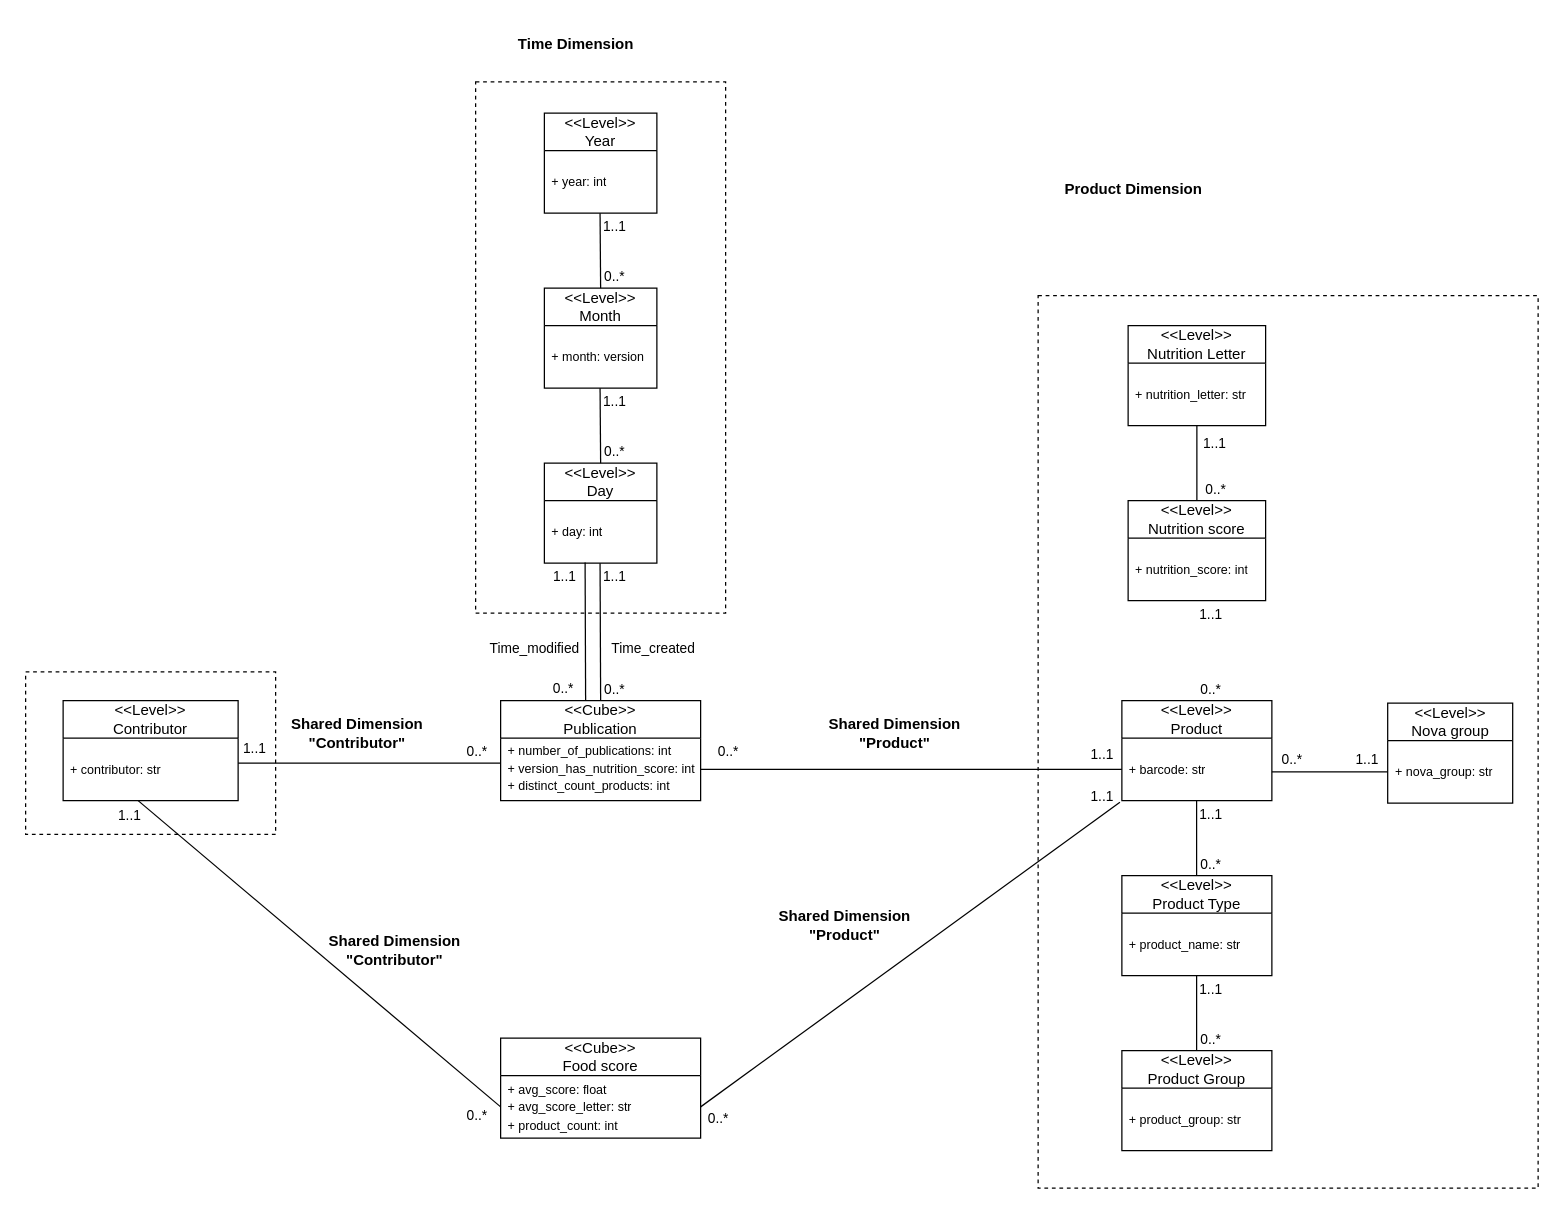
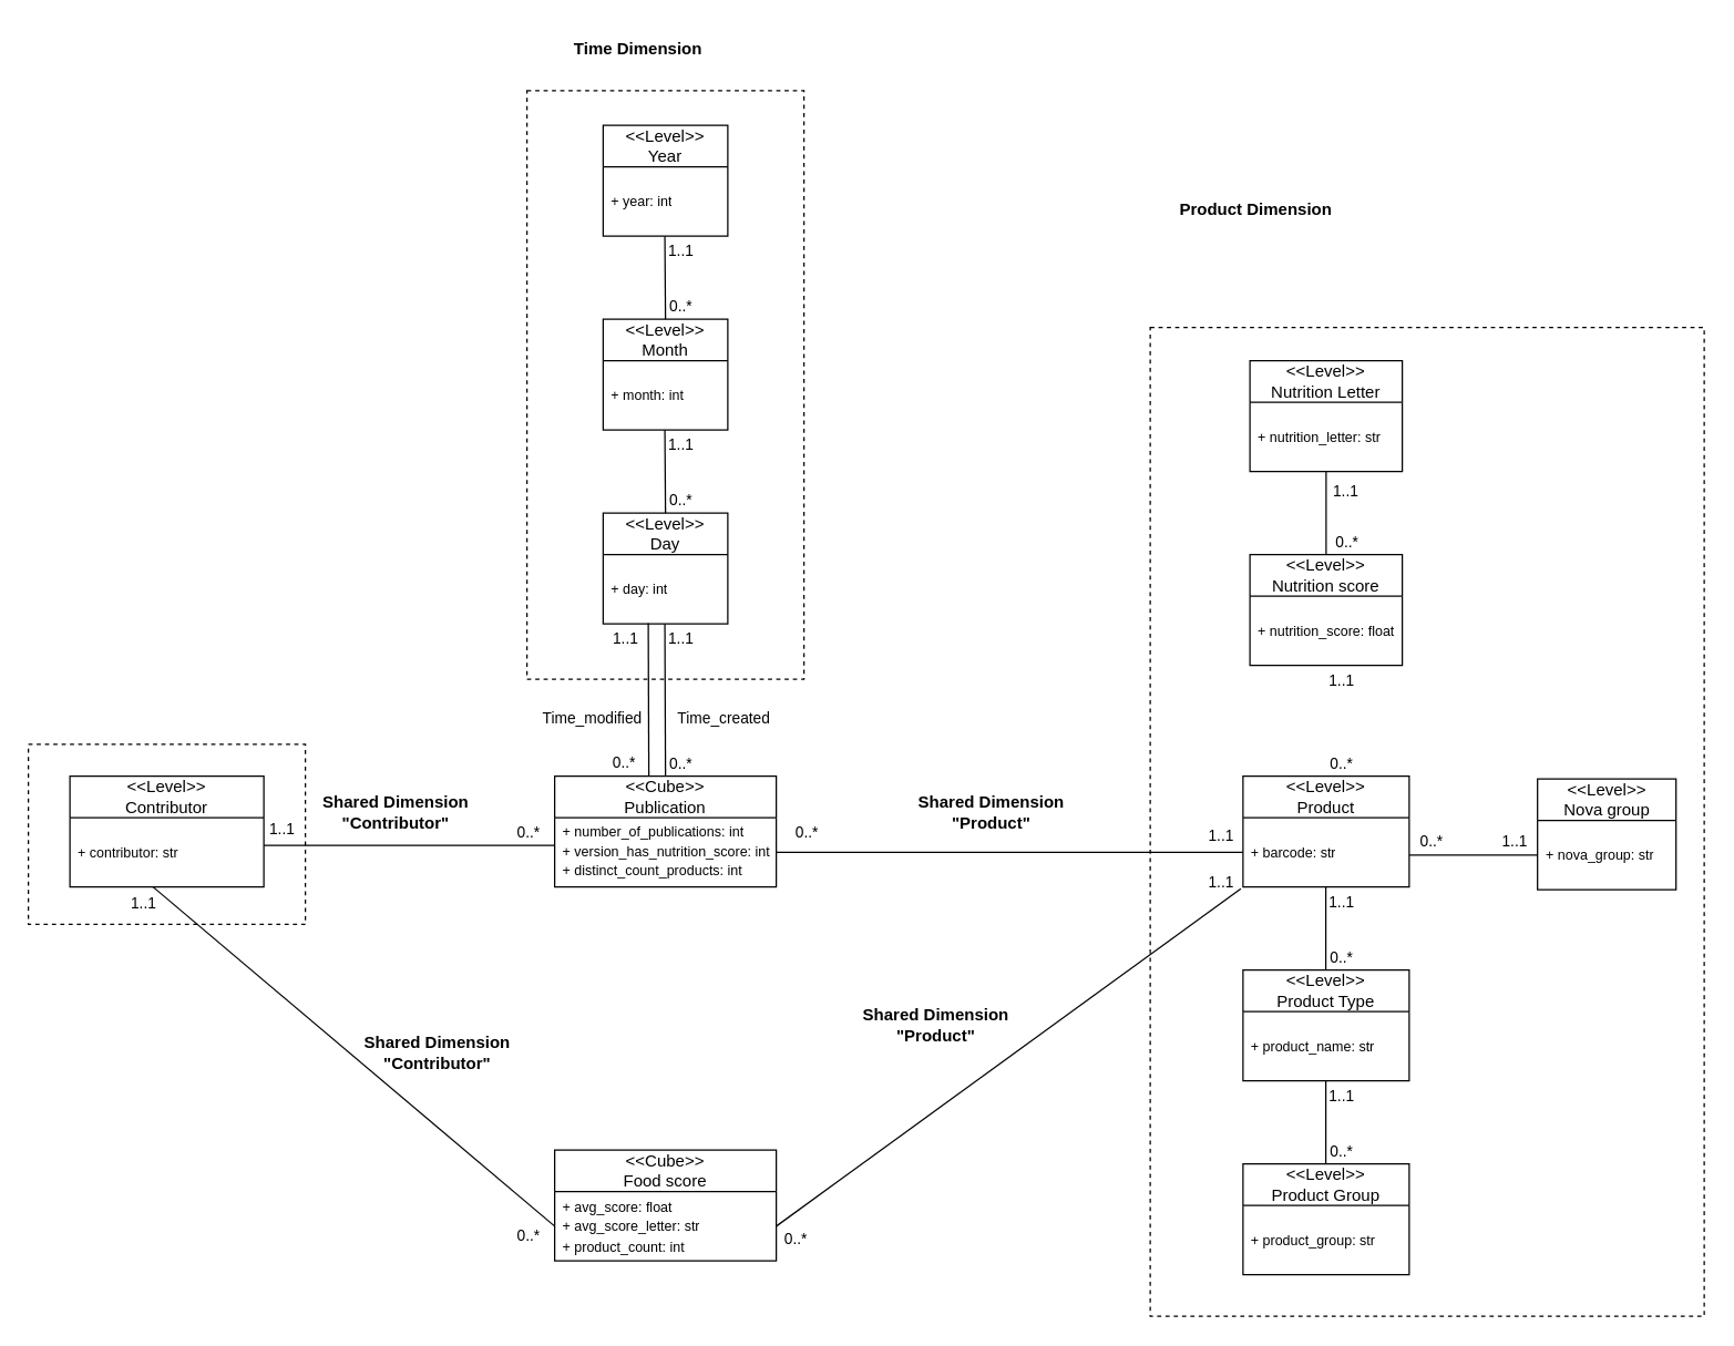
- <mxCell id="38" value="&lt;font style=&quot;font-size: 10px;&quot;&gt;+ month: version&lt;br&gt;&lt;/font&gt;" style="text;strokeColor=none;fillColor=none;align=left;verticalAlign=middle;spacingLeft=4;spacingRight=4;overflow=hidden;points=[[0,0.5],[1,0.5]];portConstraint=eastwest;rotatable=0;whiteSpace=wrap;html=1;" parent="37" vertex="1"><mxGeometry y="30" width="90" height="50" as="geometry" /></mxCell>
+ <mxCell id="38" value="&lt;font style=&quot;font-size: 10px;&quot;&gt;+ month: int&lt;br&gt;&lt;/font&gt;" style="text;strokeColor=none;fillColor=none;align=left;verticalAlign=middle;spacingLeft=4;spacingRight=4;overflow=hidden;points=[[0,0.5],[1,0.5]];portConstraint=eastwest;rotatable=0;whiteSpace=wrap;html=1;" parent="37" vertex="1"><mxGeometry y="30" width="90" height="50" as="geometry" /></mxCell>
- <mxCell id="17" value="&lt;font style=&quot;font-size: 10px;&quot;&gt;+ nutrition_score: int&lt;br&gt;&lt;/font&gt;" style="text;strokeColor=none;fillColor=none;align=left;verticalAlign=middle;spacingLeft=4;spacingRight=4;overflow=hidden;points=[[0,0.5],[1,0.5]];portConstraint=eastwest;rotatable=0;whiteSpace=wrap;html=1;" parent="16" vertex="1"><mxGeometry y="30" width="110" height="50" as="geometry" /></mxCell>
+ <mxCell id="17" value="&lt;font style=&quot;font-size: 10px;&quot;&gt;+ nutrition_score: float&lt;br&gt;&lt;/font&gt;" style="text;strokeColor=none;fillColor=none;align=left;verticalAlign=middle;spacingLeft=4;spacingRight=4;overflow=hidden;points=[[0,0.5],[1,0.5]];portConstraint=eastwest;rotatable=0;whiteSpace=wrap;html=1;" parent="16" vertex="1"><mxGeometry y="30" width="110" height="50" as="geometry" /></mxCell>
